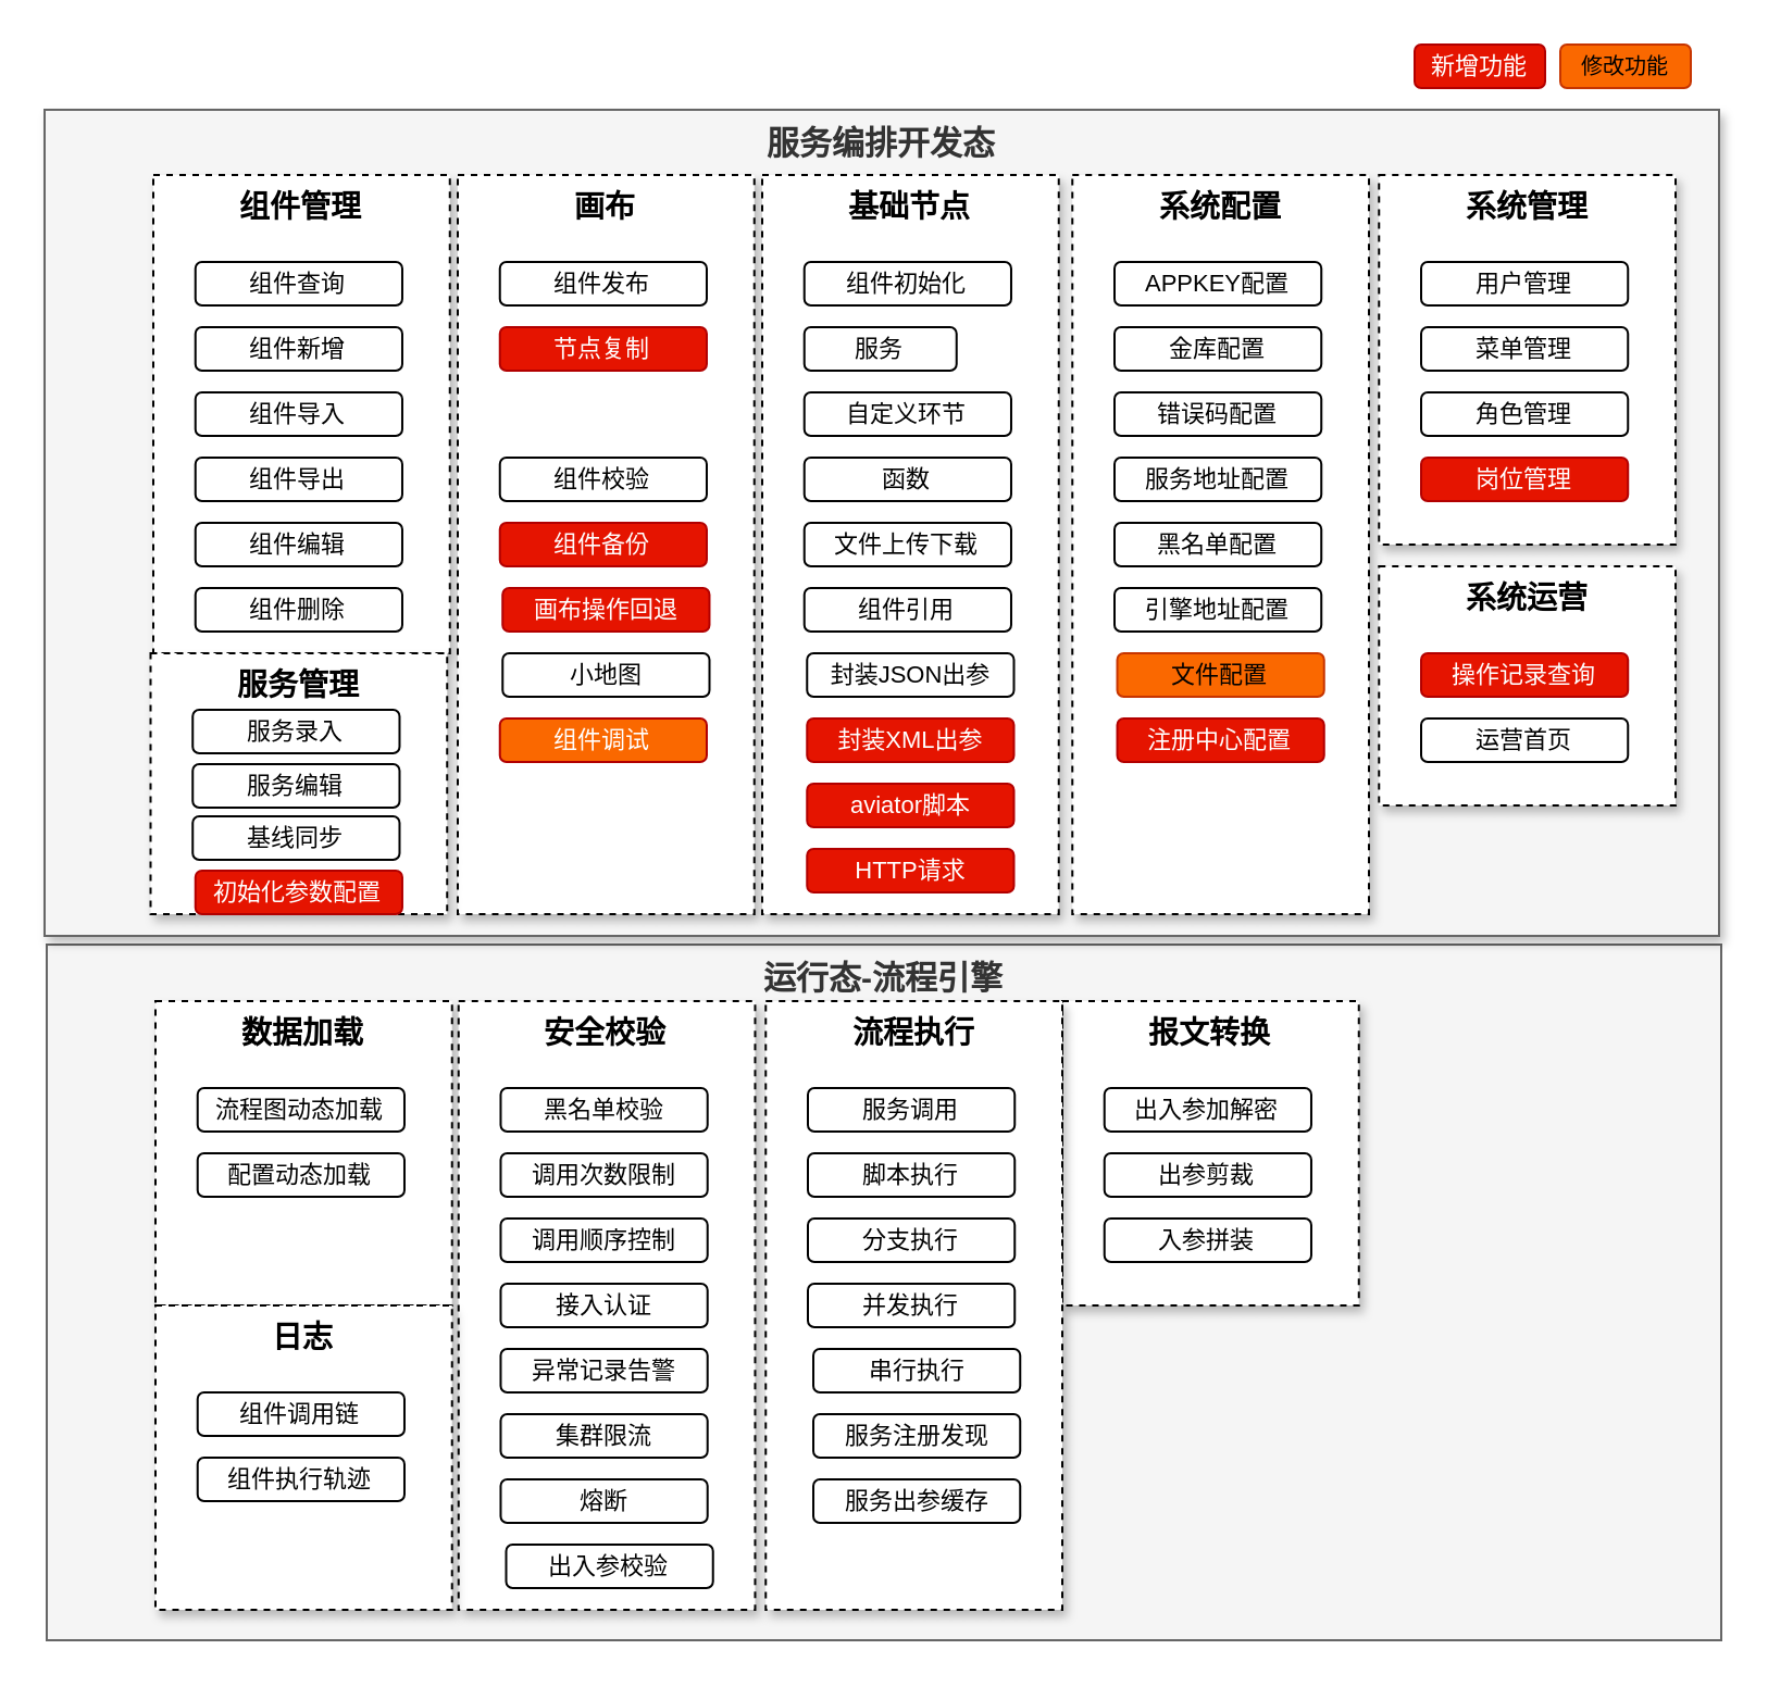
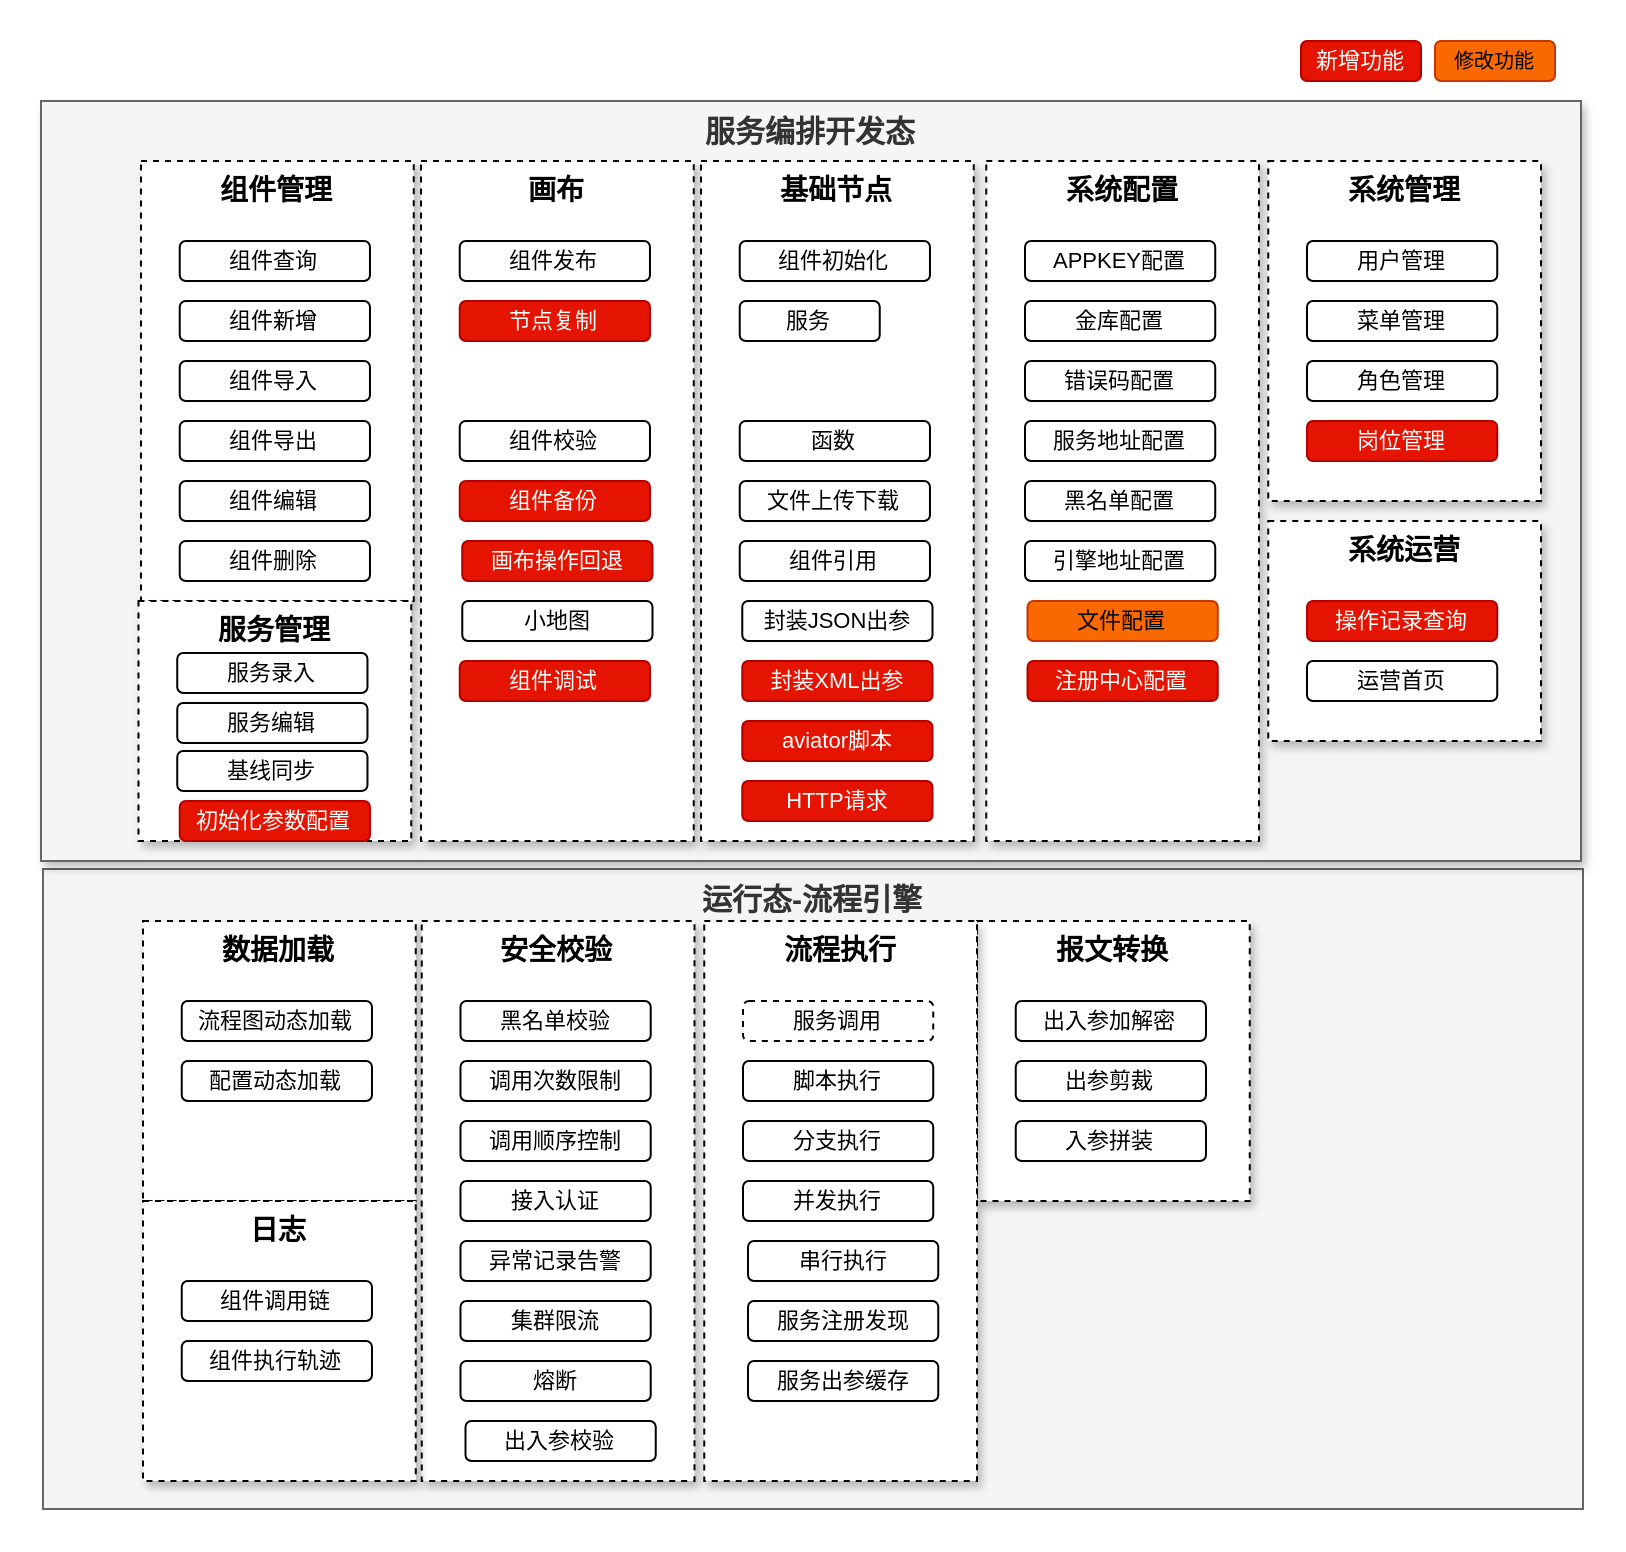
- <mxCell id="23" value="&lt;font style=&quot;font-size: 11px&quot;&gt;自定义环节&lt;/font&gt;" style="rounded=1;whiteSpace=wrap;html=1;fontSize=10;shadow=0;" vertex="1" parent="1"><mxGeometry x="369.37" y="180" width="95.12" height="20" as="geometry" /></mxCell>
- <mxCell id="31" value="&lt;font style=&quot;font-size: 11px&quot;&gt;组件调试&lt;/font&gt;" style="rounded=1;whiteSpace=wrap;html=1;fontSize=10;shadow=0;fillColor=#fa6800;fontColor=#ffffff;strokeColor=#B20000;" vertex="1" parent="1"><mxGeometry x="229.37" y="330" width="95.12" height="20" as="geometry" /></mxCell>
+ <mxCell id="31" value="&lt;font style=&quot;font-size: 11px&quot;&gt;组件调试&lt;/font&gt;" style="rounded=1;whiteSpace=wrap;html=1;fontSize=10;shadow=0;fillColor=#e51400;fontColor=#ffffff;strokeColor=#B20000;" vertex="1" parent="1"><mxGeometry x="229.37" y="330" width="95.12" height="20" as="geometry" /></mxCell>
- <mxCell id="66" value="&lt;font style=&quot;font-size: 11px&quot;&gt;服务调用&lt;/font&gt;" style="rounded=1;whiteSpace=wrap;html=1;fontSize=10;shadow=0;" vertex="1" parent="1"><mxGeometry x="371" y="500" width="95.12" height="20" as="geometry" /></mxCell>
+ <mxCell id="66" value="&lt;font style=&quot;font-size: 11px&quot;&gt;服务调用&lt;/font&gt;" style="rounded=1;whiteSpace=wrap;html=1;fontSize=10;shadow=0;dashed=1;" vertex="1" parent="1"><mxGeometry x="371" y="500" width="95.12" height="20" as="geometry" /></mxCell>
